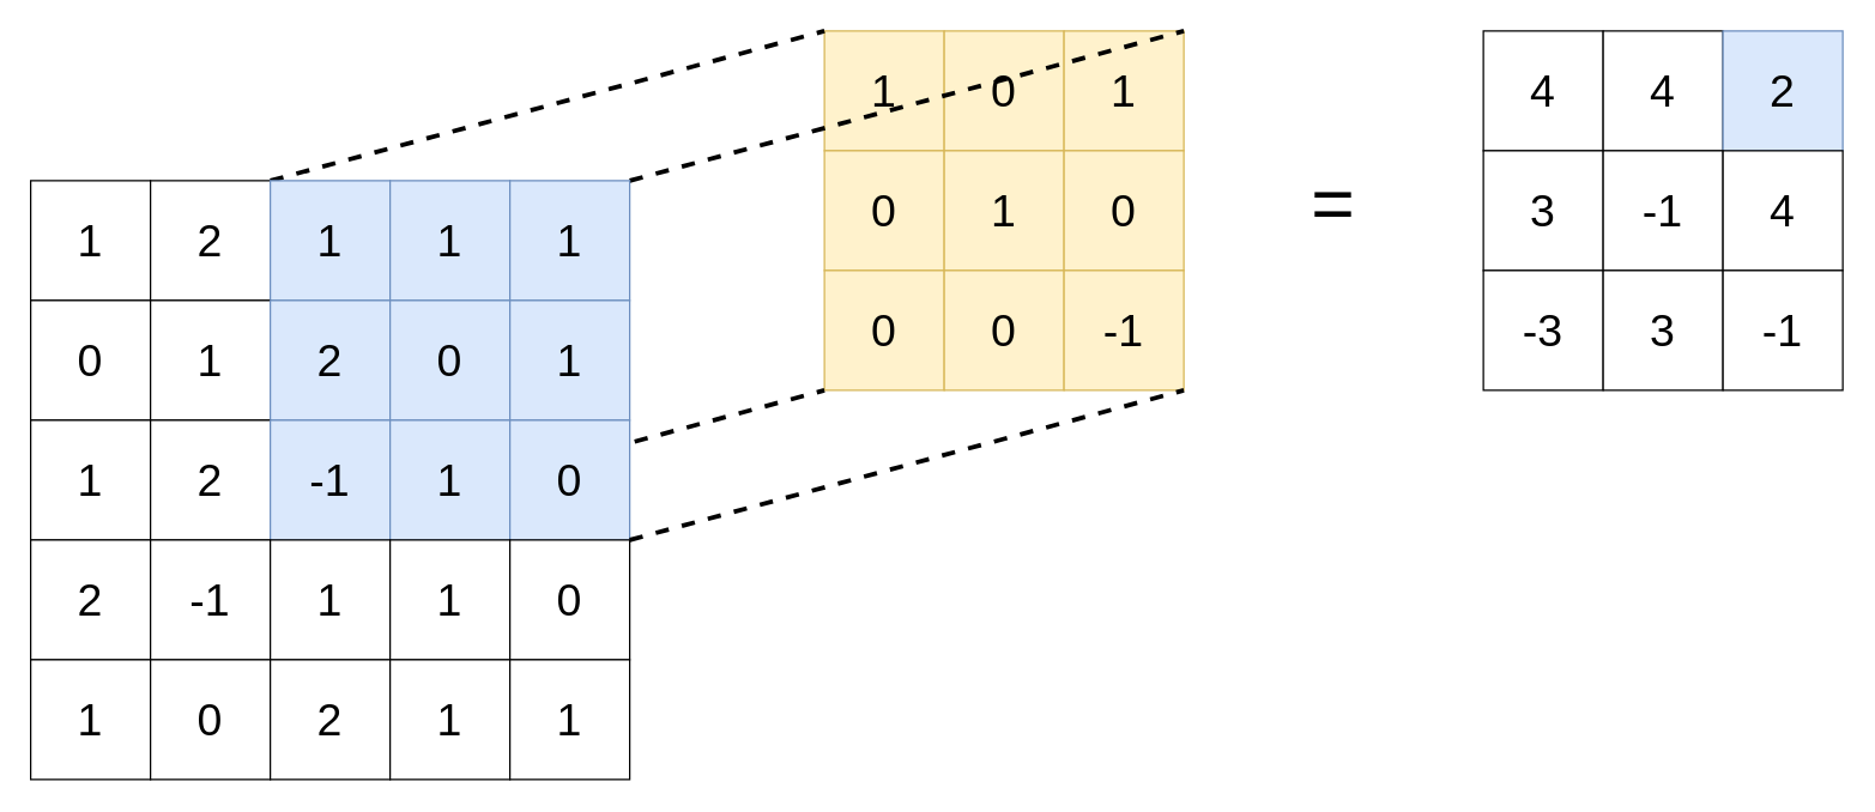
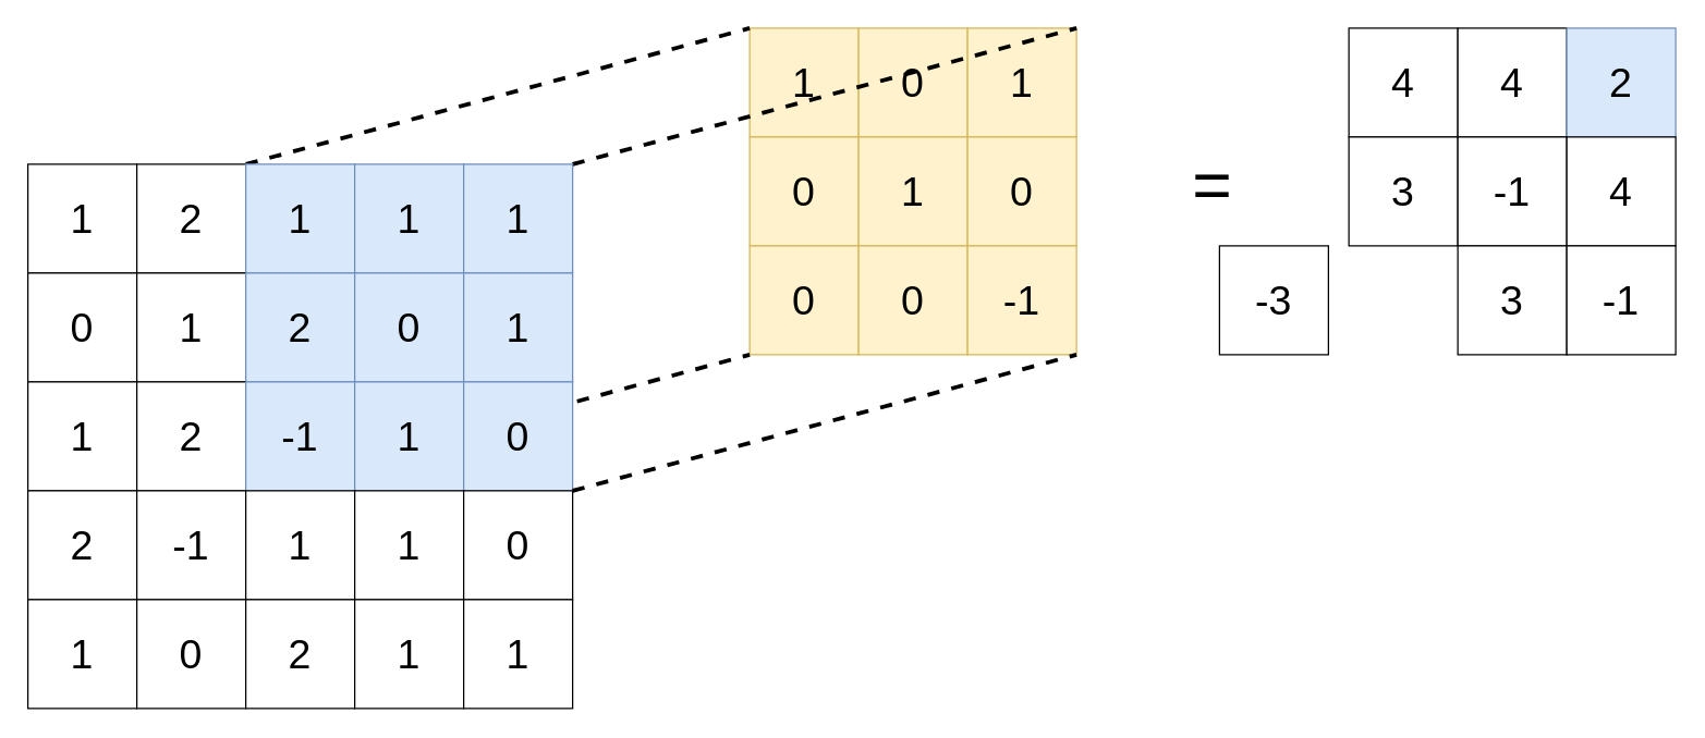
- <mxCell id="47" value="&lt;font style=&quot;font-size: 30px;&quot;&gt;-3&lt;/font&gt;" style="whiteSpace=wrap;html=1;aspect=fixed;" vertex="1" parent="1"><mxGeometry x="990" y="180" width="80" height="80" as="geometry" /></mxCell>
+ <mxCell id="47" value="&lt;font style=&quot;font-size: 30px;&quot;&gt;-3&lt;/font&gt;" style="whiteSpace=wrap;html=1;aspect=fixed;" vertex="1" parent="1"><mxGeometry x="895" y="180" width="80" height="80" as="geometry" /></mxCell>
